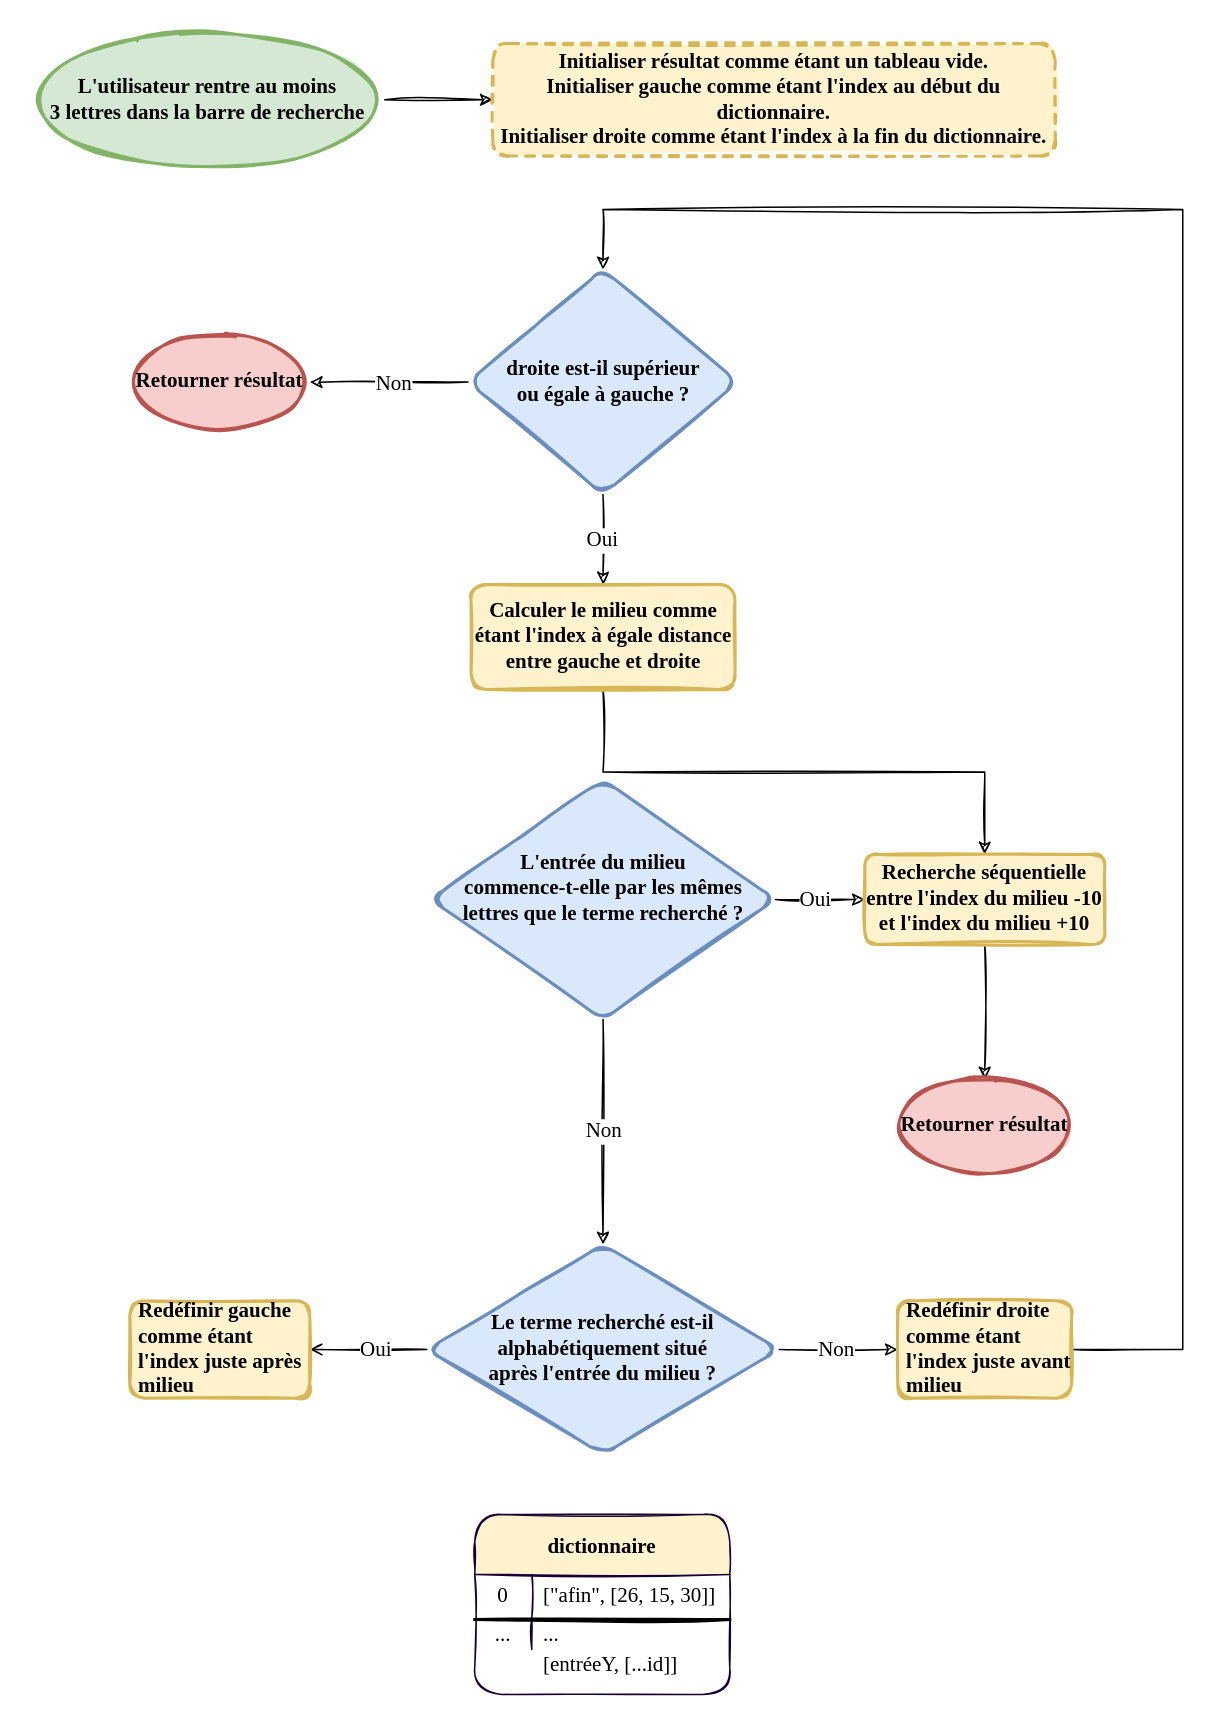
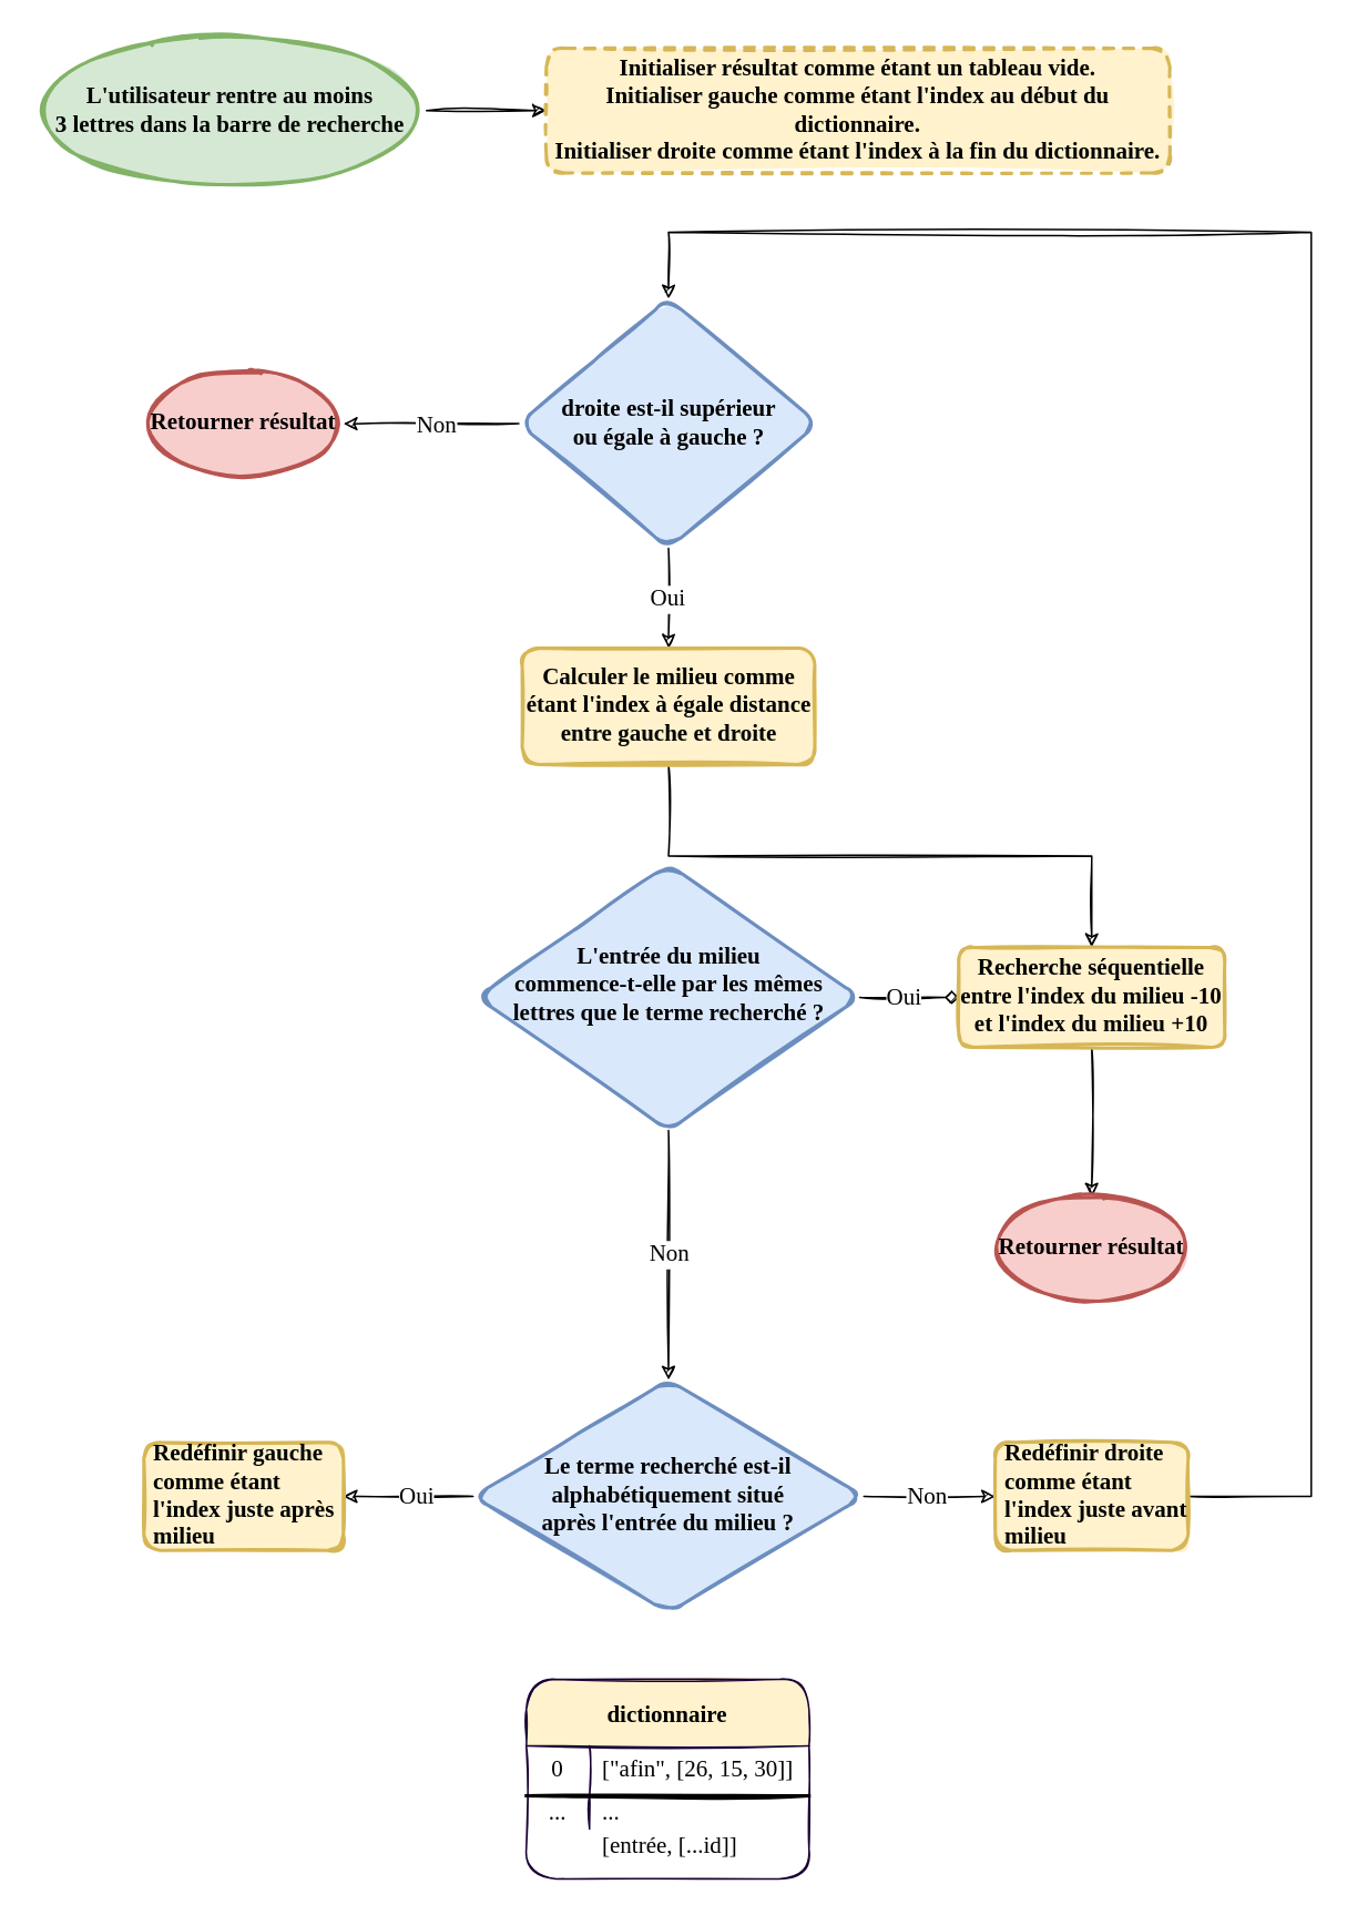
- <mxCell id="11" value="" style="edgeStyle=orthogonalEdgeStyle;rounded=0;sketch=1;orthogonalLoop=1;jettySize=auto;html=1;fontFamily=Fira Sans Extra Condensed;fontSource=https%3A%2F%2Ffonts.googleapis.com%2Fcss%3Ffamily%3DFira%2BSans%2BExtra%2BCondensed;fontSize=14;" edge="1" parent="1" source="15" target="35"><mxGeometry relative="1" as="geometry" /></mxCell>
+ <mxCell id="11" value="" style="edgeStyle=orthogonalEdgeStyle;rounded=0;sketch=1;orthogonalLoop=1;jettySize=auto;html=1;fontFamily=Fira Sans Extra Condensed;fontSource=https%3A%2F%2Ffonts.googleapis.com%2Fcss%3Ffamily%3DFira%2BSans%2BExtra%2BCondensed;fontSize=14;endArrow=diamond;" edge="1" parent="1" source="15" target="35"><mxGeometry relative="1" as="geometry" /></mxCell>
- <mxCell id="18" value="" style="edgeStyle=orthogonalEdgeStyle;rounded=0;orthogonalLoop=1;jettySize=auto;html=1;fontFamily=Fira Sans Extra Condensed;fontSource=https%3A%2F%2Ffonts.googleapis.com%2Fcss%3Ffamily%3DFira%2BSans%2BExtra%2BCondensed;fontSize=14;sketch=1;endArrow=open;" parent="1" source="20" target="21" edge="1"><mxGeometry relative="1" as="geometry" /></mxCell>
+ <mxCell id="18" value="" style="edgeStyle=orthogonalEdgeStyle;rounded=0;orthogonalLoop=1;jettySize=auto;html=1;fontFamily=Fira Sans Extra Condensed;fontSource=https%3A%2F%2Ffonts.googleapis.com%2Fcss%3Ffamily%3DFira%2BSans%2BExtra%2BCondensed;fontSize=14;sketch=1;" parent="1" source="20" target="21" edge="1"><mxGeometry relative="1" as="geometry" /></mxCell>
- <mxCell id="32" value="[entréeY, [...id]]" style="shape=partialRectangle;html=1;whiteSpace=wrap;connectable=0;fillColor=none;top=0;left=0;bottom=0;right=0;align=left;spacingLeft=6;overflow=hidden;pointerEvents=1;rounded=1;shadow=0;glass=0;labelBorderColor=none;sketch=1;fillStyle=solid;fontFamily=Fira Sans Extra Condensed;fontSource=https%3A%2F%2Ffonts.googleapis.com%2Fcss%3Ffamily%3DFira%2BSans%2BExtra%2BCondensed;fontSize=14;strokeColor=default;strokeWidth=2;" parent="31" vertex="1"><mxGeometry x="38" width="132" height="20" as="geometry"><mxRectangle width="132" height="20" as="alternateBounds" /></mxGeometry></mxCell>
+ <mxCell id="32" value="[entrée, [...id]]" style="shape=partialRectangle;html=1;whiteSpace=wrap;connectable=0;fillColor=none;top=0;left=0;bottom=0;right=0;align=left;spacingLeft=6;overflow=hidden;pointerEvents=1;rounded=1;shadow=0;glass=0;labelBorderColor=none;sketch=1;fillStyle=solid;fontFamily=Fira Sans Extra Condensed;fontSource=https%3A%2F%2Ffonts.googleapis.com%2Fcss%3Ffamily%3DFira%2BSans%2BExtra%2BCondensed;fontSize=14;strokeColor=default;strokeWidth=2;" parent="31" vertex="1"><mxGeometry x="38" width="132" height="20" as="geometry"><mxRectangle width="132" height="20" as="alternateBounds" /></mxGeometry></mxCell>
